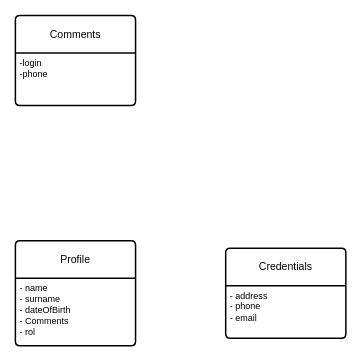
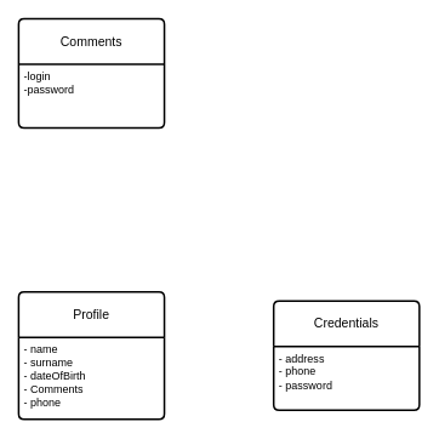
- <mxCell id="3" value="-login&lt;br&gt;-phone" style="align=left;strokeColor=none;fillColor=none;spacingLeft=4;fontSize=12;verticalAlign=top;resizable=0;rotatable=0;part=1;html=1;" parent="2" vertex="1"><mxGeometry y="50" width="160" height="70" as="geometry" /></mxCell>
+ <mxCell id="3" value="-login&lt;br&gt;-password" style="align=left;strokeColor=none;fillColor=none;spacingLeft=4;fontSize=12;verticalAlign=top;resizable=0;rotatable=0;part=1;html=1;" parent="2" vertex="1"><mxGeometry y="50" width="160" height="70" as="geometry" /></mxCell>
- <mxCell id="7" value="- address&lt;br&gt;- phone&lt;br&gt;- email" style="align=left;strokeColor=none;fillColor=none;spacingLeft=4;fontSize=12;verticalAlign=top;resizable=0;rotatable=0;part=1;html=1;" parent="6" vertex="1"><mxGeometry y="50" width="160" height="70" as="geometry" /></mxCell>
+ <mxCell id="7" value="- address&lt;br&gt;- phone&lt;br&gt;- password" style="align=left;strokeColor=none;fillColor=none;spacingLeft=4;fontSize=12;verticalAlign=top;resizable=0;rotatable=0;part=1;html=1;" parent="6" vertex="1"><mxGeometry y="50" width="160" height="70" as="geometry" /></mxCell>
- <mxCell id="5" value="- name&lt;br&gt;- surname&lt;br&gt;- dateOfBirth&lt;br&gt;- Comments&lt;br&gt;- rol" style="align=left;strokeColor=none;fillColor=none;spacingLeft=4;fontSize=12;verticalAlign=top;resizable=0;rotatable=0;part=1;html=1;" parent="4" vertex="1"><mxGeometry y="50" width="160" height="90" as="geometry" /></mxCell>
+ <mxCell id="5" value="- name&lt;br&gt;- surname&lt;br&gt;- dateOfBirth&lt;br&gt;- Comments&lt;br&gt;- phone" style="align=left;strokeColor=none;fillColor=none;spacingLeft=4;fontSize=12;verticalAlign=top;resizable=0;rotatable=0;part=1;html=1;" parent="4" vertex="1"><mxGeometry y="50" width="160" height="90" as="geometry" /></mxCell>
